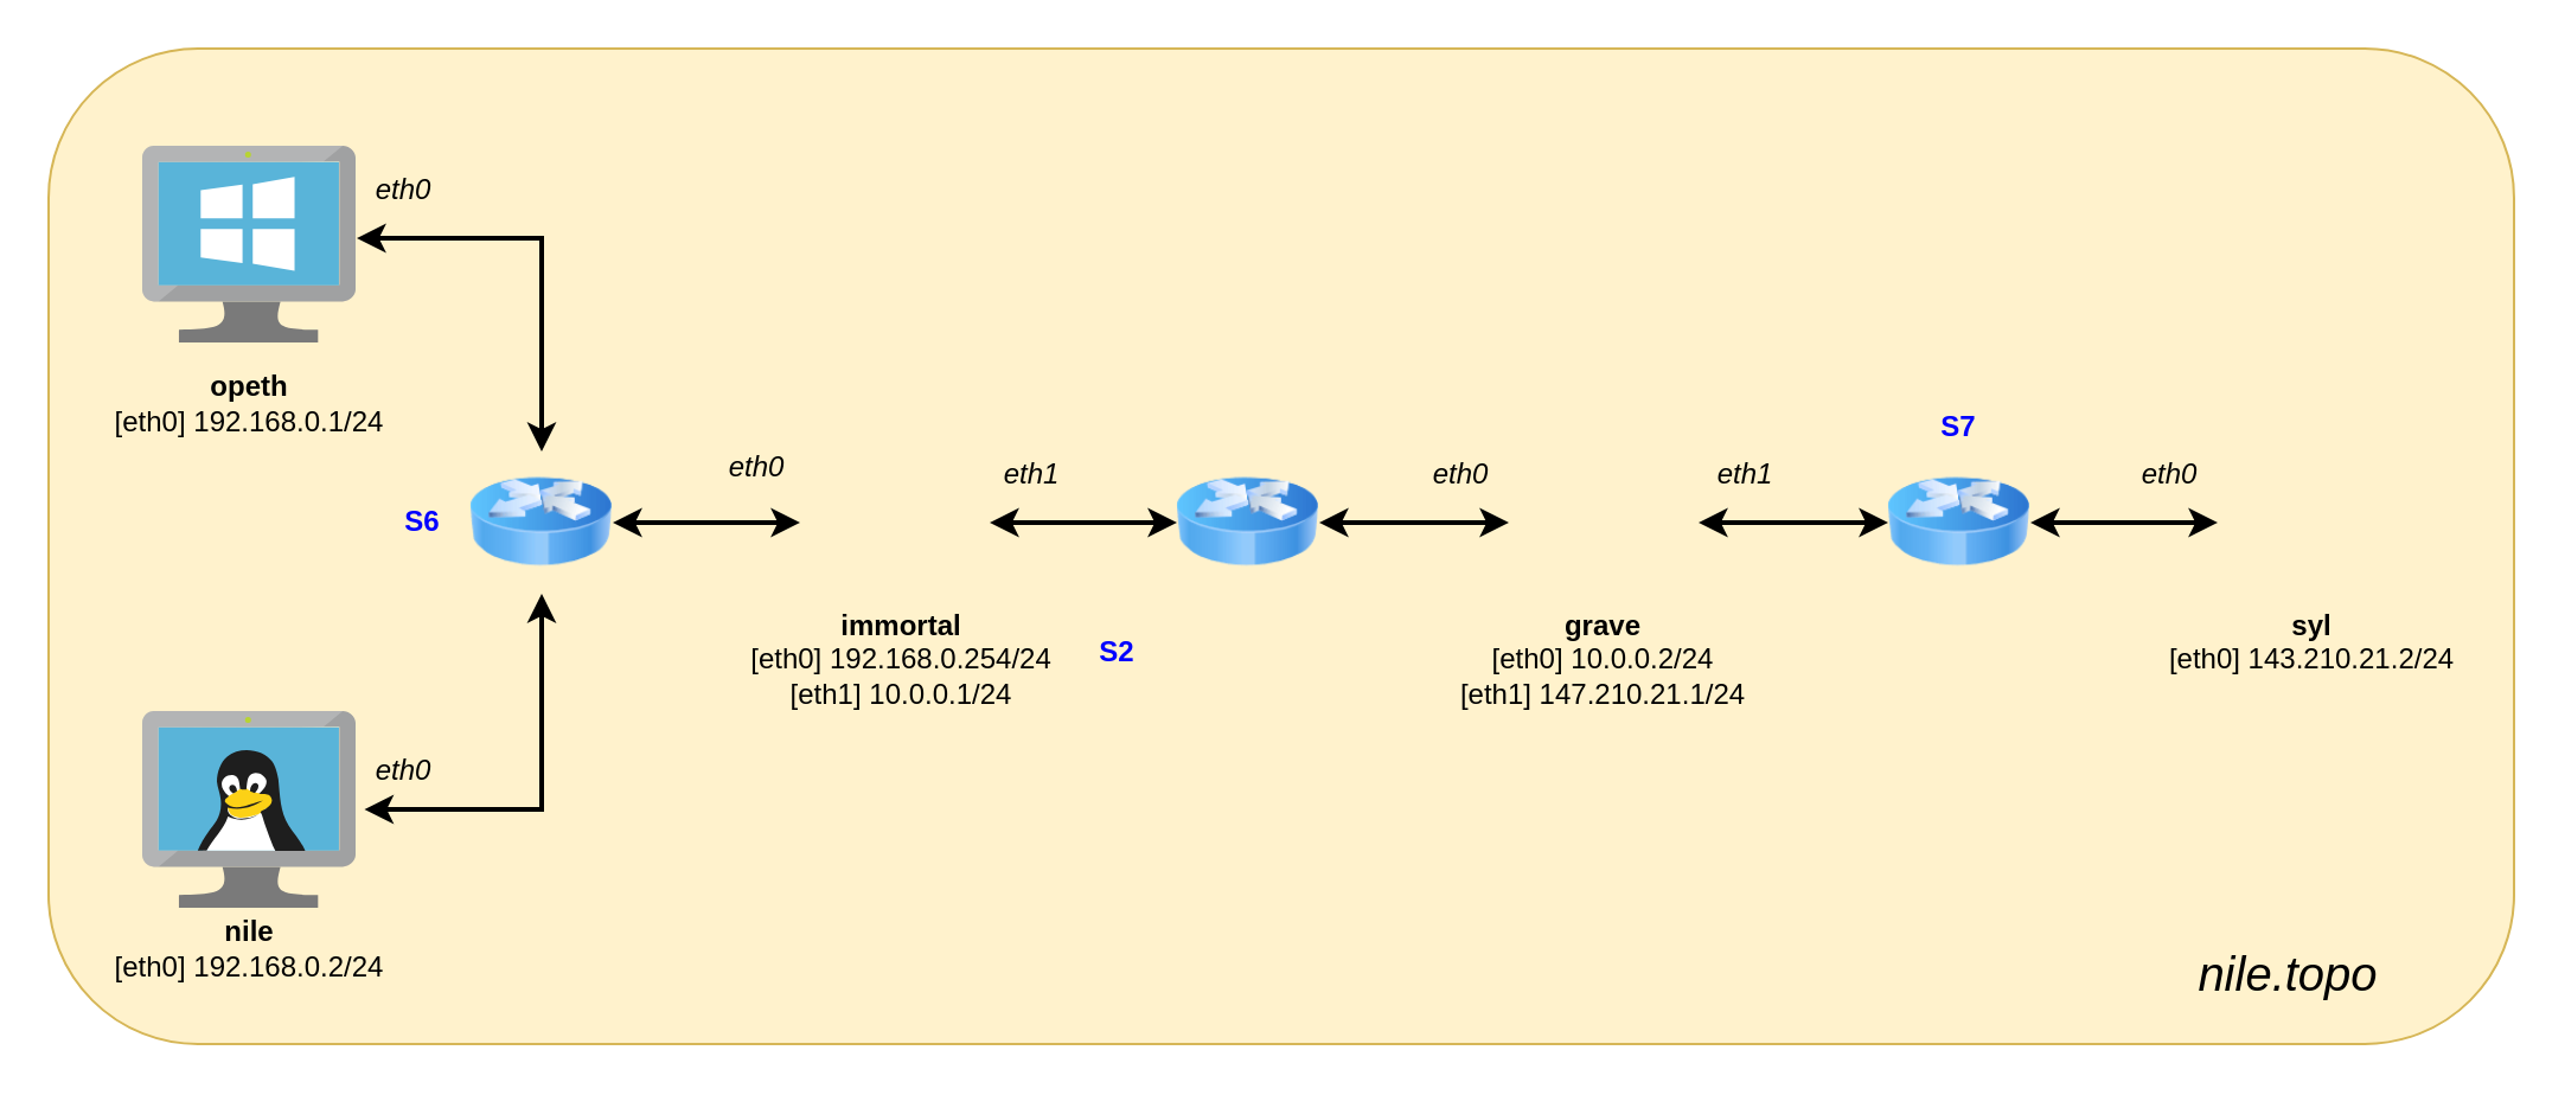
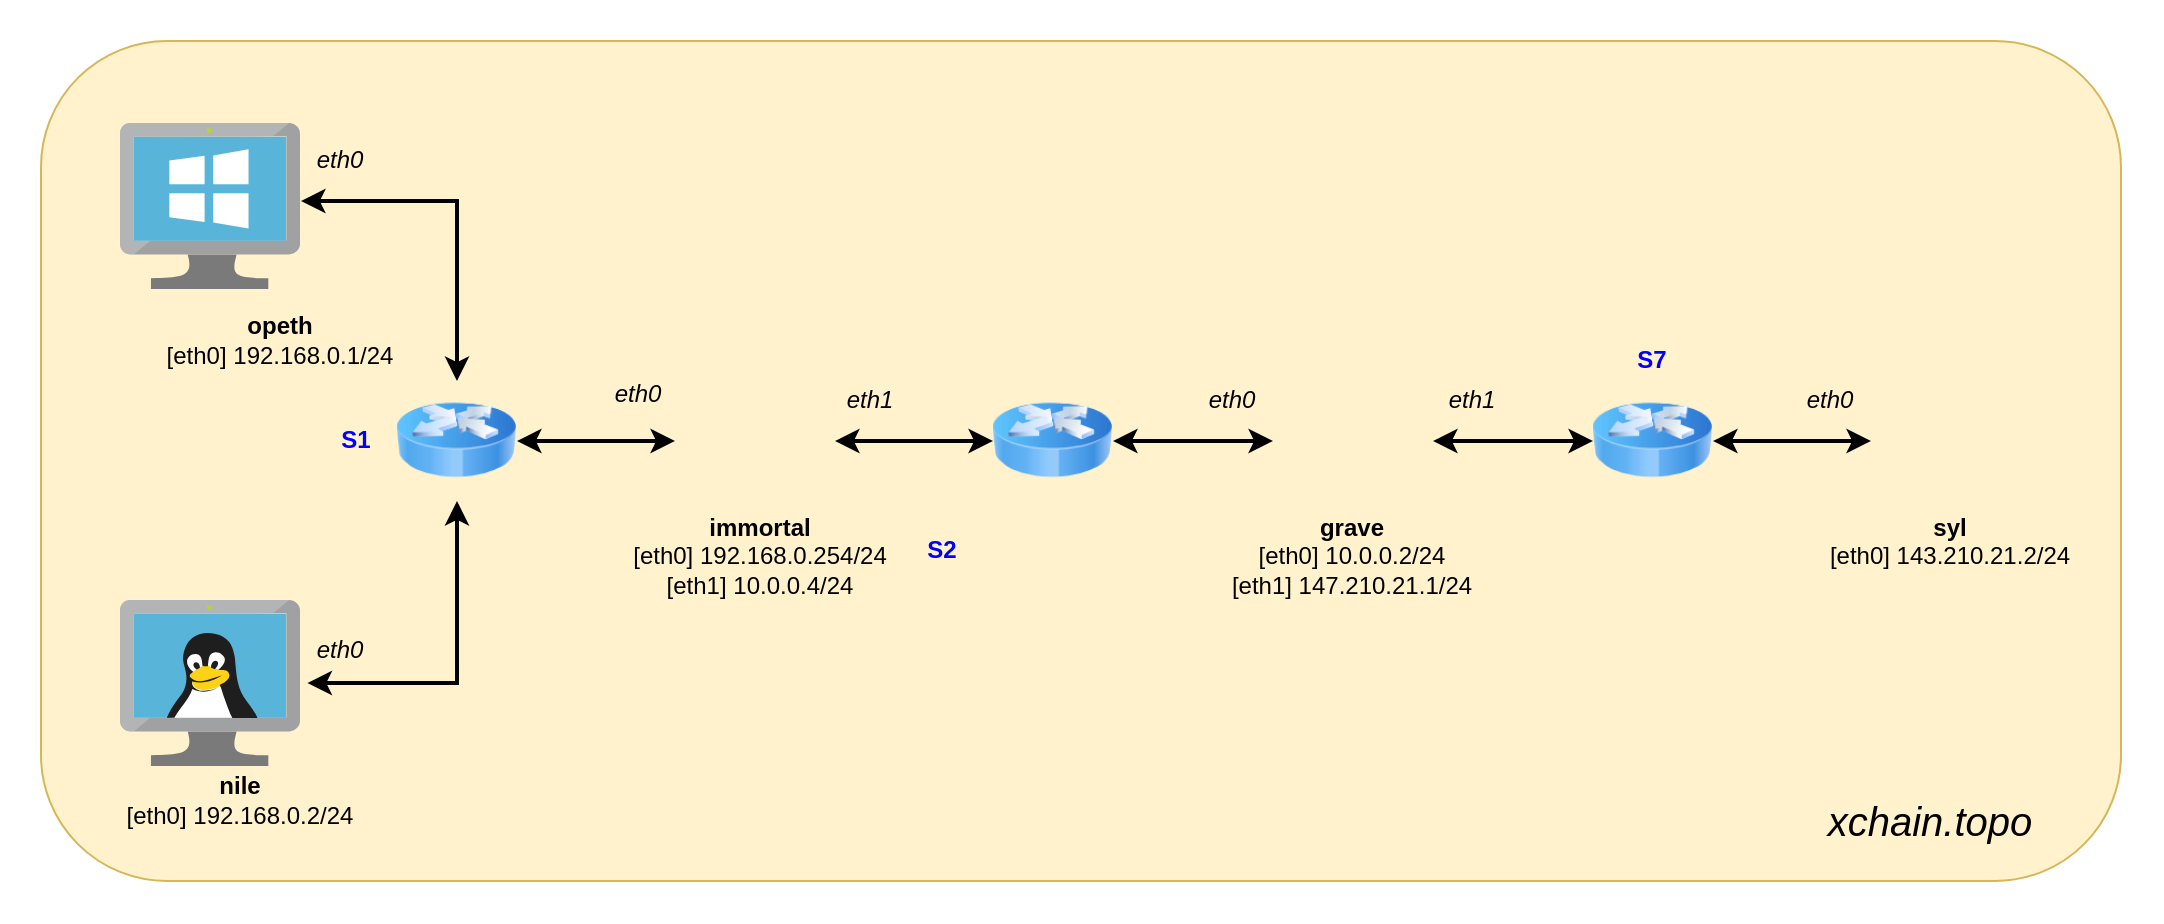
- <mxCell id="10" value="&lt;div style=&quot;text-align: center&quot;&gt;&lt;b&gt;opeth&lt;/b&gt;&lt;/div&gt;[eth0] 192.168.0.1/24" style="text;html=1;strokeColor=none;fillColor=none;align=center;verticalAlign=middle;whiteSpace=wrap;rounded=0;" vertex="1" parent="1"><mxGeometry x="40" y="160" width="130" height="20" as="geometry" /></mxCell>
+ <mxCell id="10" value="&lt;div style=&quot;text-align: center&quot;&gt;&lt;b&gt;opeth&lt;/b&gt;&lt;/div&gt;[eth0] 192.168.0.1/24" style="text;html=1;strokeColor=none;fillColor=none;align=center;verticalAlign=middle;whiteSpace=wrap;rounded=0;" vertex="1" parent="1"><mxGeometry x="75" y="160" width="130" height="20" as="geometry" /></mxCell>
- <mxCell id="25" value="&lt;b&gt;&lt;font color=&quot;#0000ff&quot;&gt;S6&lt;/font&gt;&lt;/b&gt;" style="text;html=1;strokeColor=none;fillColor=none;align=center;verticalAlign=middle;whiteSpace=wrap;rounded=0;" vertex="1" parent="1"><mxGeometry x="158" y="210" width="40" height="20" as="geometry" /></mxCell>
+ <mxCell id="25" value="&lt;b&gt;&lt;font color=&quot;#0000ff&quot;&gt;S1&lt;/font&gt;&lt;/b&gt;" style="text;html=1;strokeColor=none;fillColor=none;align=center;verticalAlign=middle;whiteSpace=wrap;rounded=0;" vertex="1" parent="1"><mxGeometry x="158" y="210" width="40" height="20" as="geometry" /></mxCell>
- <mxCell id="12" value="&lt;div style=&quot;text-align: center&quot;&gt;&lt;b&gt;immortal&lt;/b&gt;&lt;/div&gt;[eth0] 192.168.0.254/24&lt;br&gt;[eth1] 10.0.0.1/24&lt;br&gt;" style="text;html=1;strokeColor=none;fillColor=none;align=center;verticalAlign=top;whiteSpace=wrap;rounded=0;" vertex="1" parent="1"><mxGeometry x="315" y="250" width="130" height="80" as="geometry" /></mxCell>
+ <mxCell id="12" value="&lt;div style=&quot;text-align: center&quot;&gt;&lt;b&gt;immortal&lt;/b&gt;&lt;/div&gt;[eth0] 192.168.0.254/24&lt;br&gt;[eth1] 10.0.0.4/24&lt;br&gt;" style="text;html=1;strokeColor=none;fillColor=none;align=center;verticalAlign=top;whiteSpace=wrap;rounded=0;" vertex="1" parent="1"><mxGeometry x="315" y="250" width="130" height="80" as="geometry" /></mxCell>
- <mxCell id="11" value="&lt;div style=&quot;text-align: center&quot;&gt;&lt;b&gt;nile&lt;/b&gt;&lt;/div&gt;[eth0] 192.168.0.2/24" style="text;html=1;strokeColor=none;fillColor=none;align=center;verticalAlign=middle;whiteSpace=wrap;rounded=0;" vertex="1" parent="1"><mxGeometry x="40" y="390" width="130" height="20" as="geometry" /></mxCell>
+ <mxCell id="11" value="&lt;div style=&quot;text-align: center&quot;&gt;&lt;b&gt;nile&lt;/b&gt;&lt;/div&gt;[eth0] 192.168.0.2/24" style="text;html=1;strokeColor=none;fillColor=none;align=center;verticalAlign=middle;whiteSpace=wrap;rounded=0;" vertex="1" parent="1"><mxGeometry x="55" y="390" width="130" height="20" as="geometry" /></mxCell>
- <mxCell id="35" value="&lt;font style=&quot;font-size: 20px&quot;&gt;&lt;i&gt;nile.topo&lt;/i&gt;&lt;/font&gt;" style="text;html=1;strokeColor=none;fillColor=none;align=center;verticalAlign=middle;whiteSpace=wrap;rounded=0;" vertex="1" parent="1"><mxGeometry x="910" y="400" width="110" height="20" as="geometry" /></mxCell>
+ <mxCell id="35" value="&lt;font style=&quot;font-size: 20px&quot;&gt;&lt;i&gt;xchain.topo&lt;/i&gt;&lt;/font&gt;" style="text;html=1;strokeColor=none;fillColor=none;align=center;verticalAlign=middle;whiteSpace=wrap;rounded=0;" vertex="1" parent="1"><mxGeometry x="910" y="400" width="110" height="20" as="geometry" /></mxCell>
